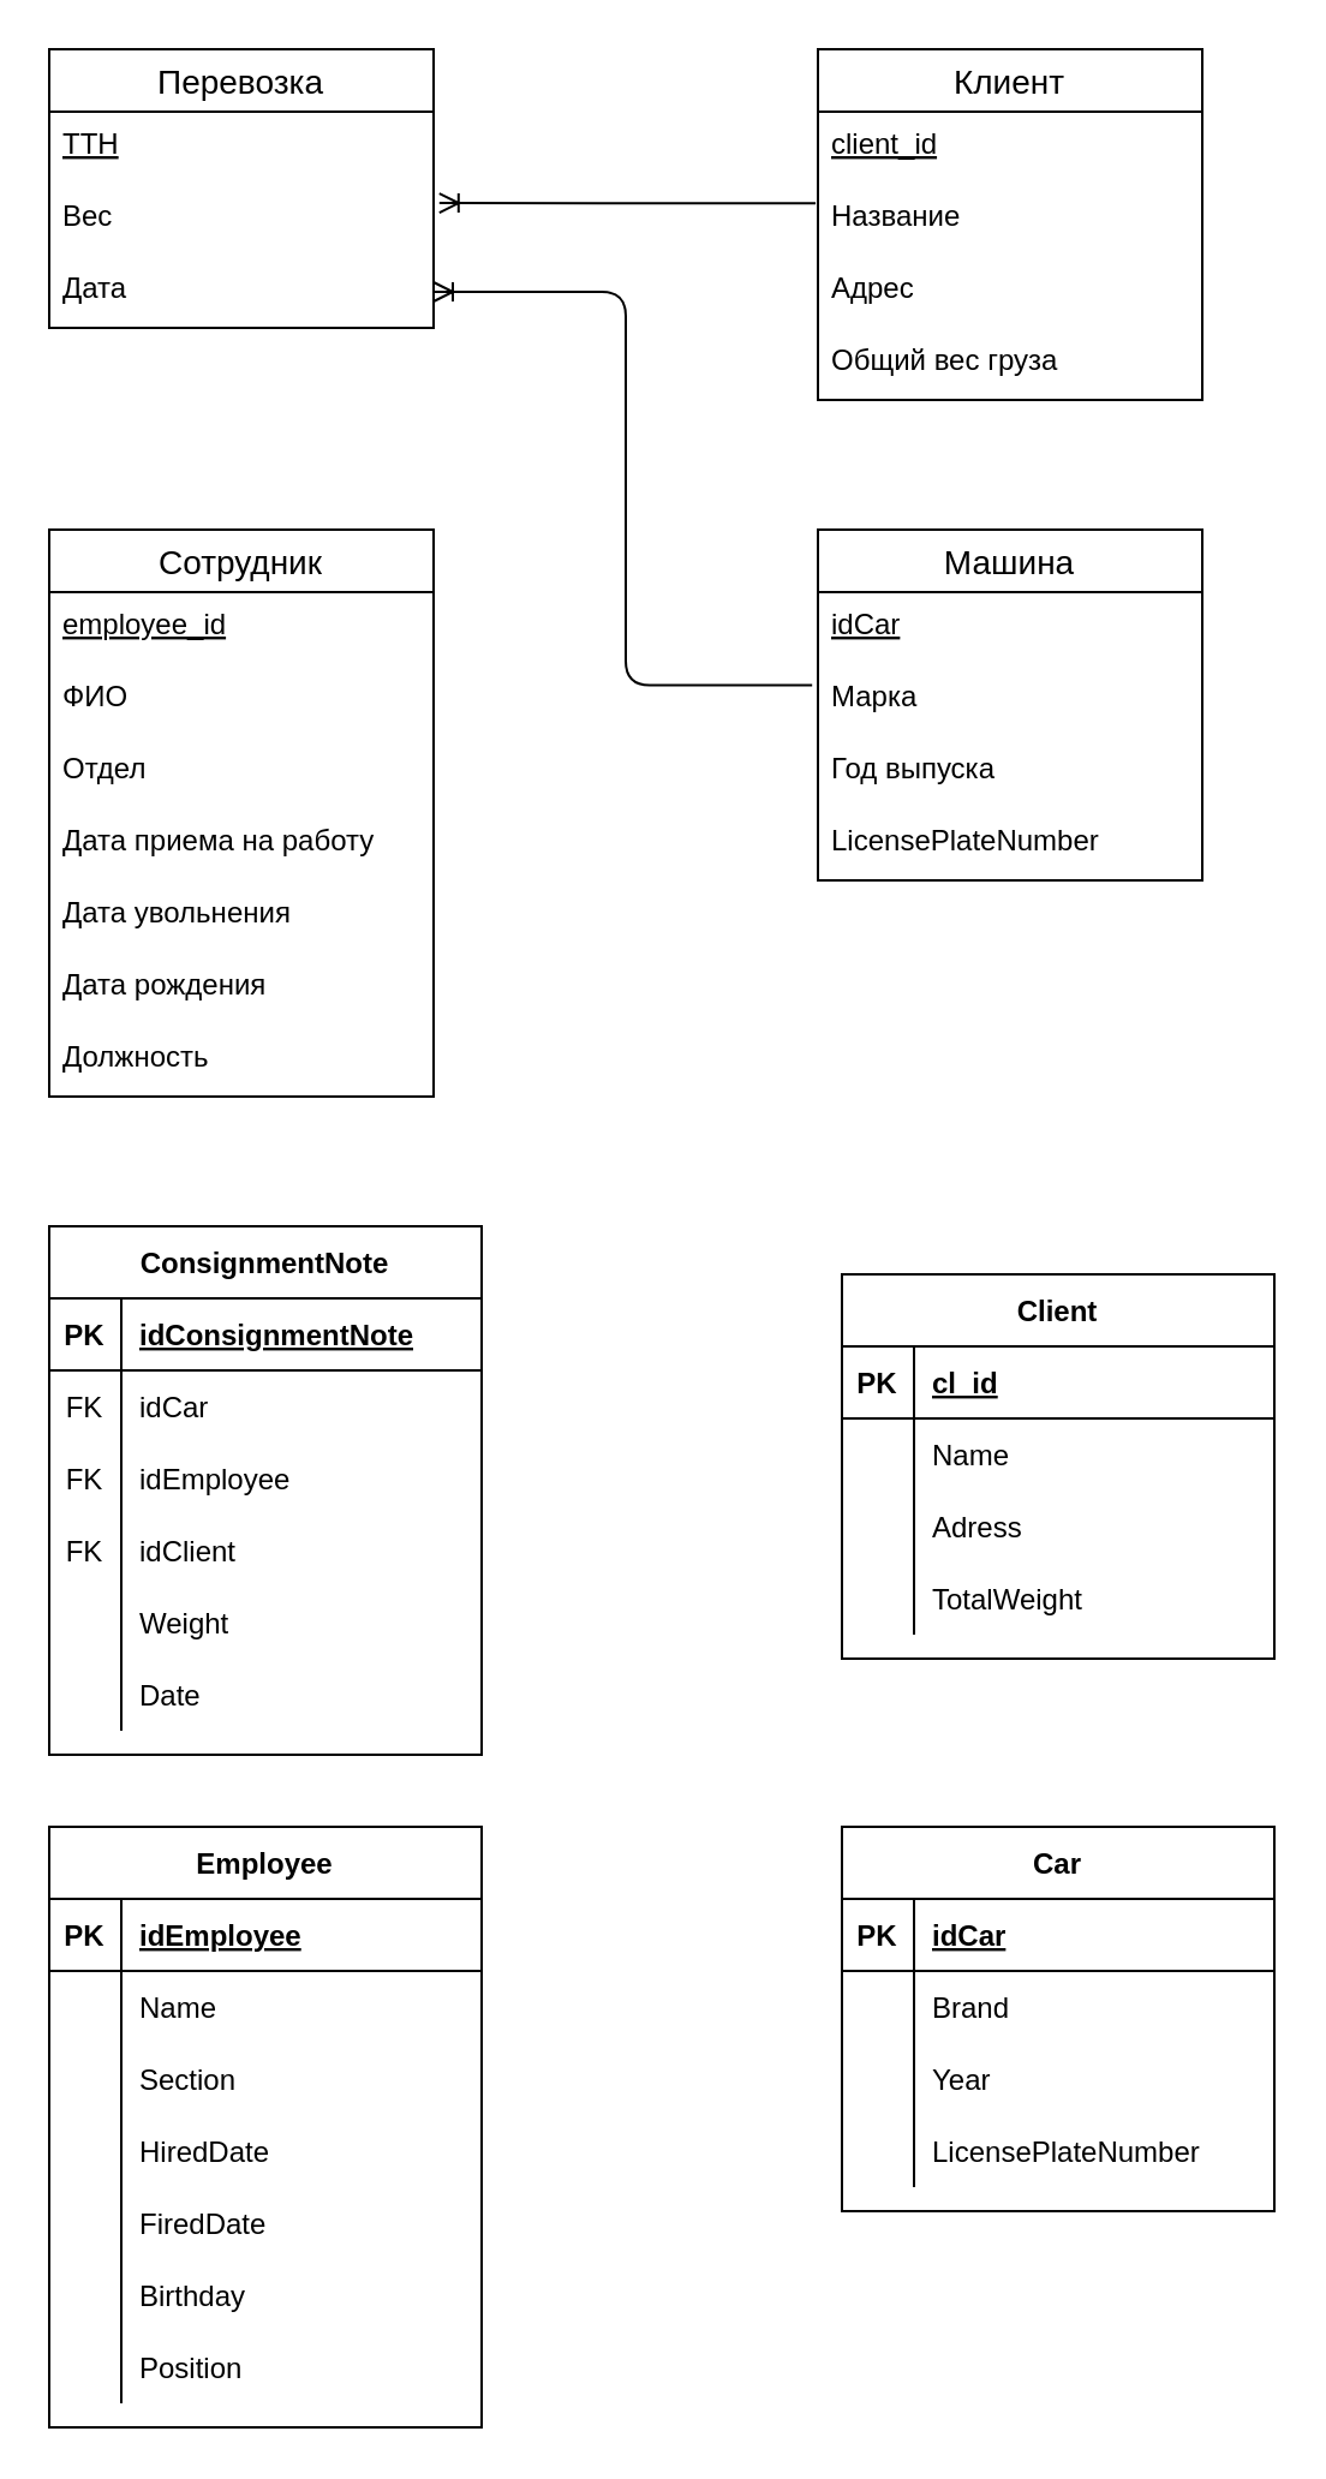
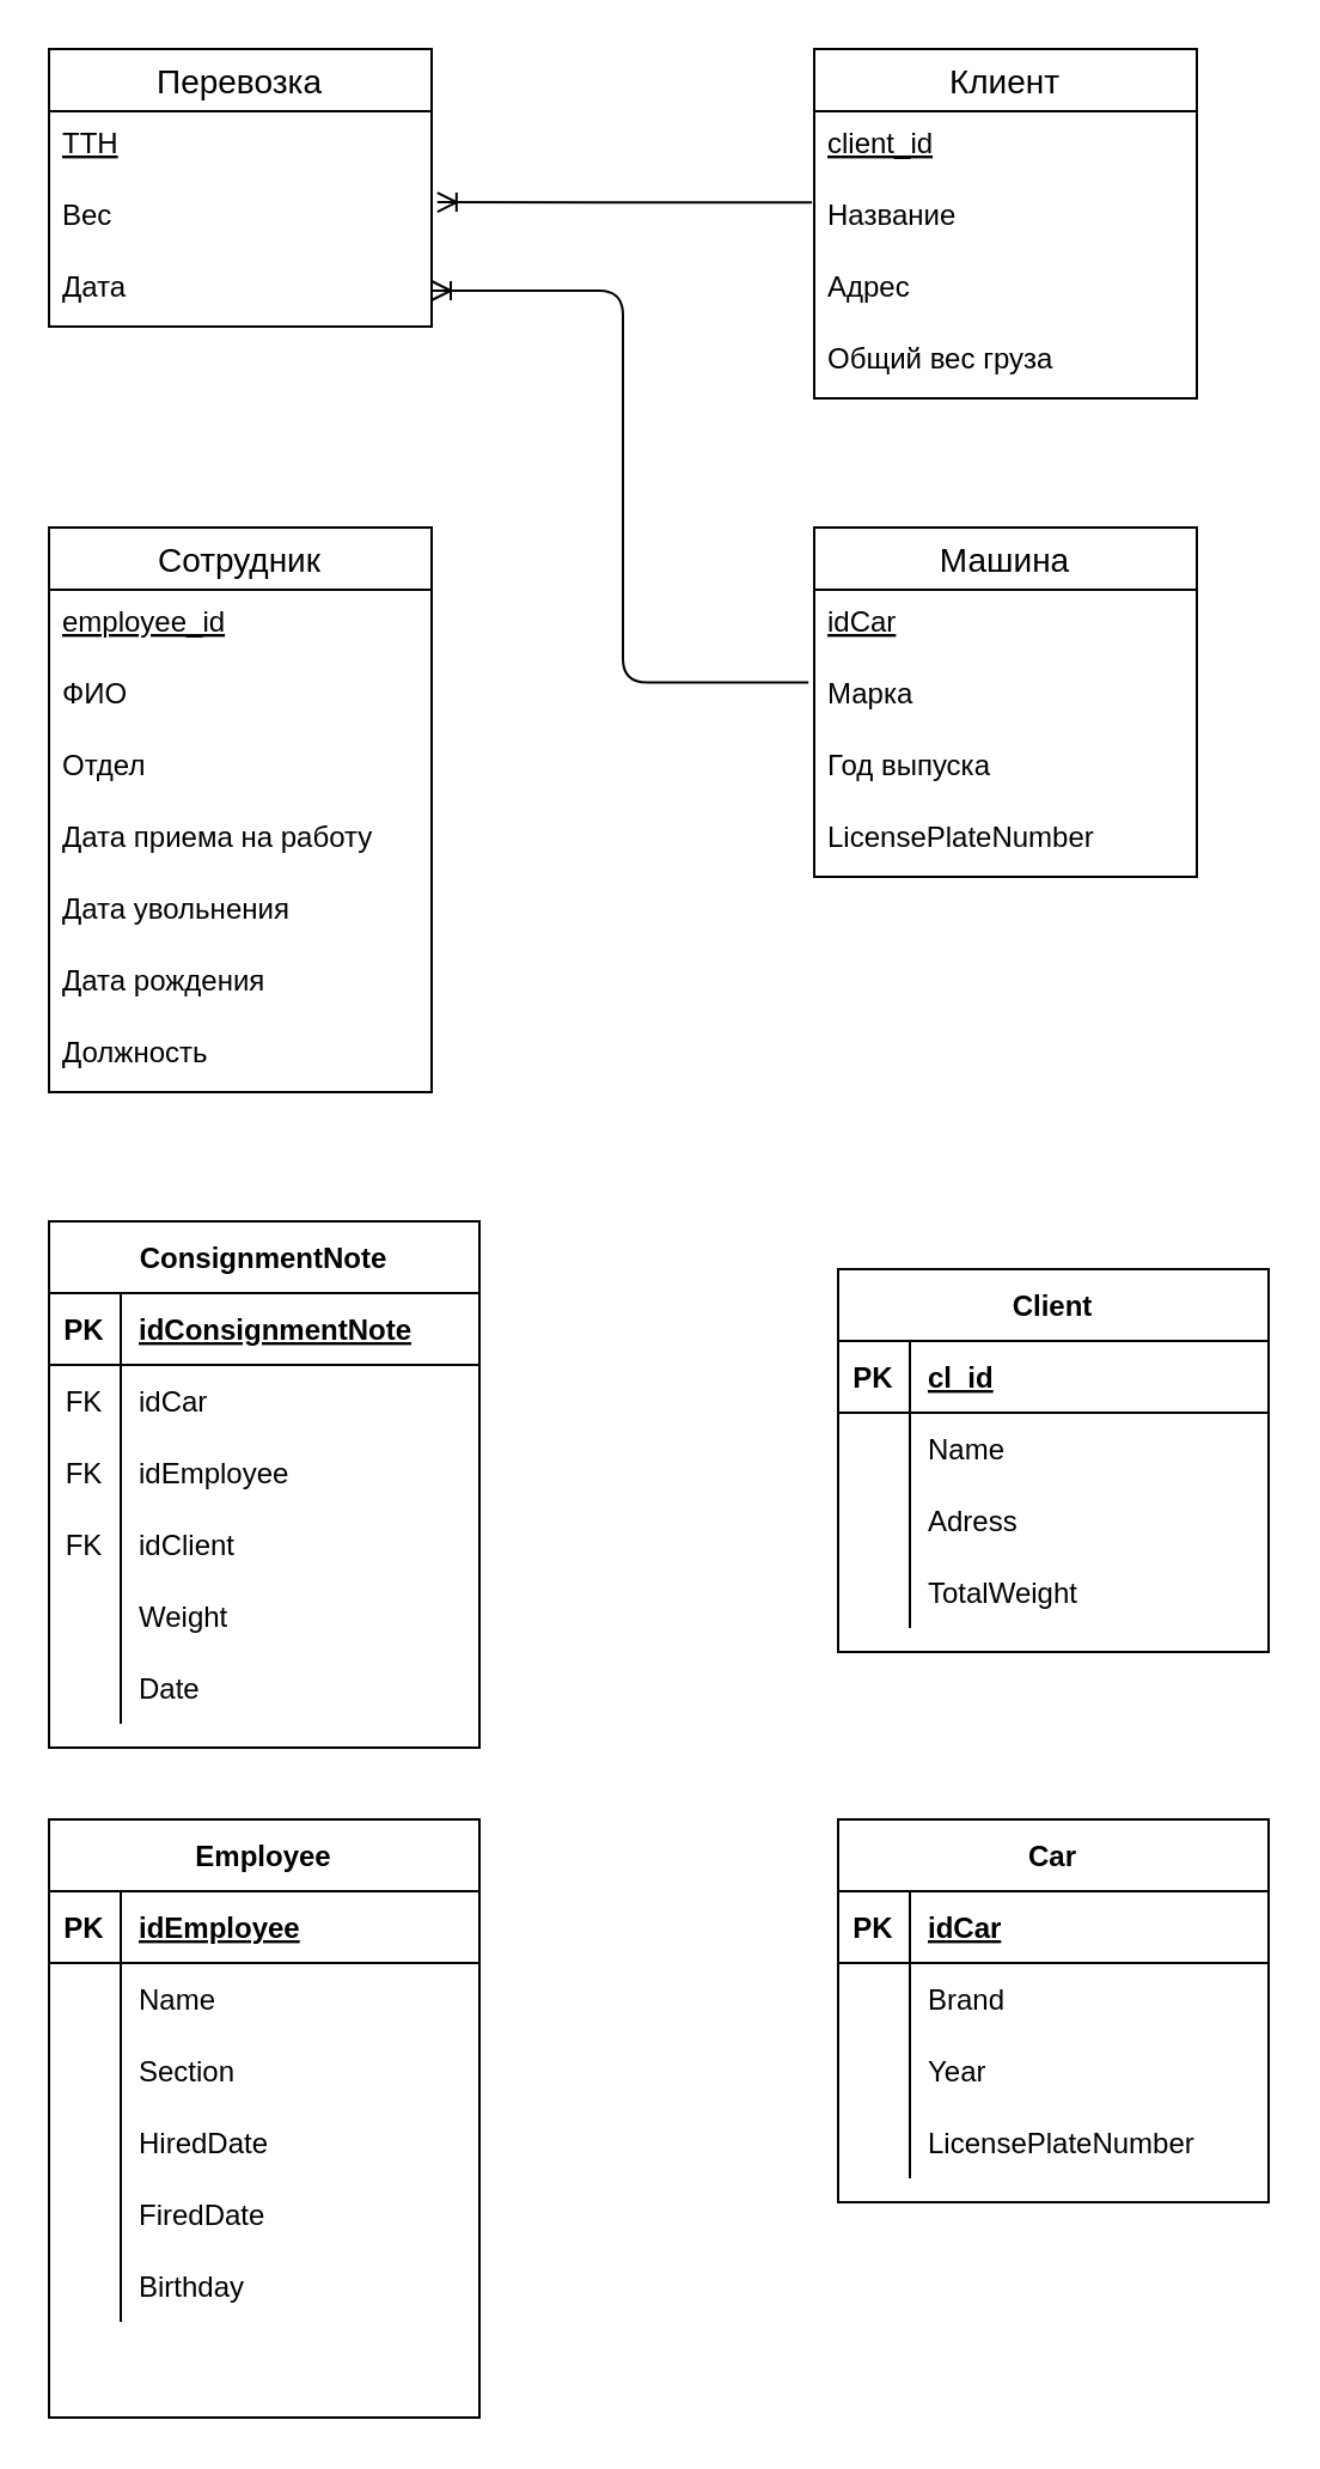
- <mxCell id="92" value="Position" style="shape=partialRectangle;connectable=0;fillColor=none;top=0;left=0;bottom=0;right=0;align=left;spacingLeft=6;overflow=hidden;" vertex="1" parent="90"><mxGeometry x="30" width="150" height="30" as="geometry" /></mxCell>
